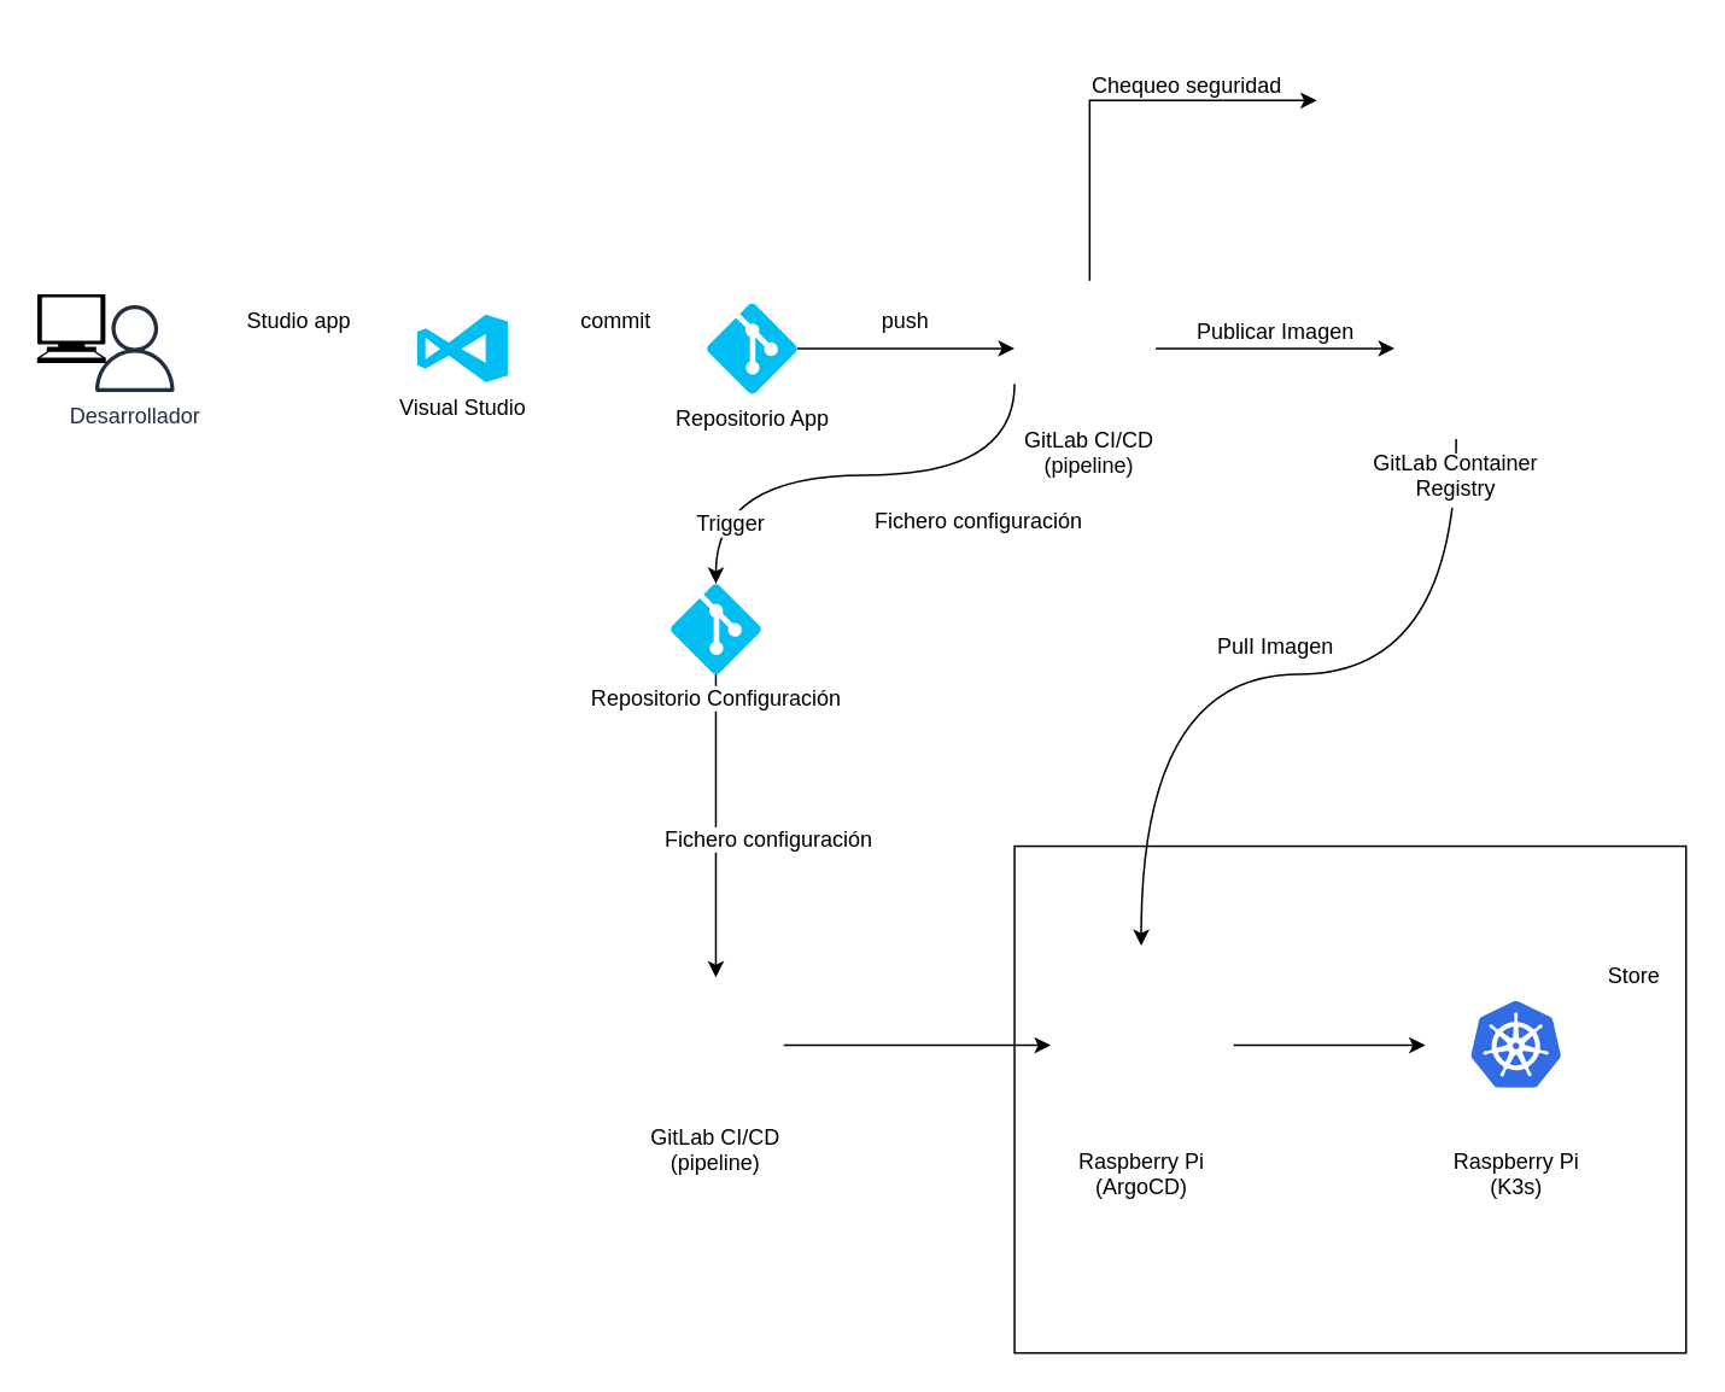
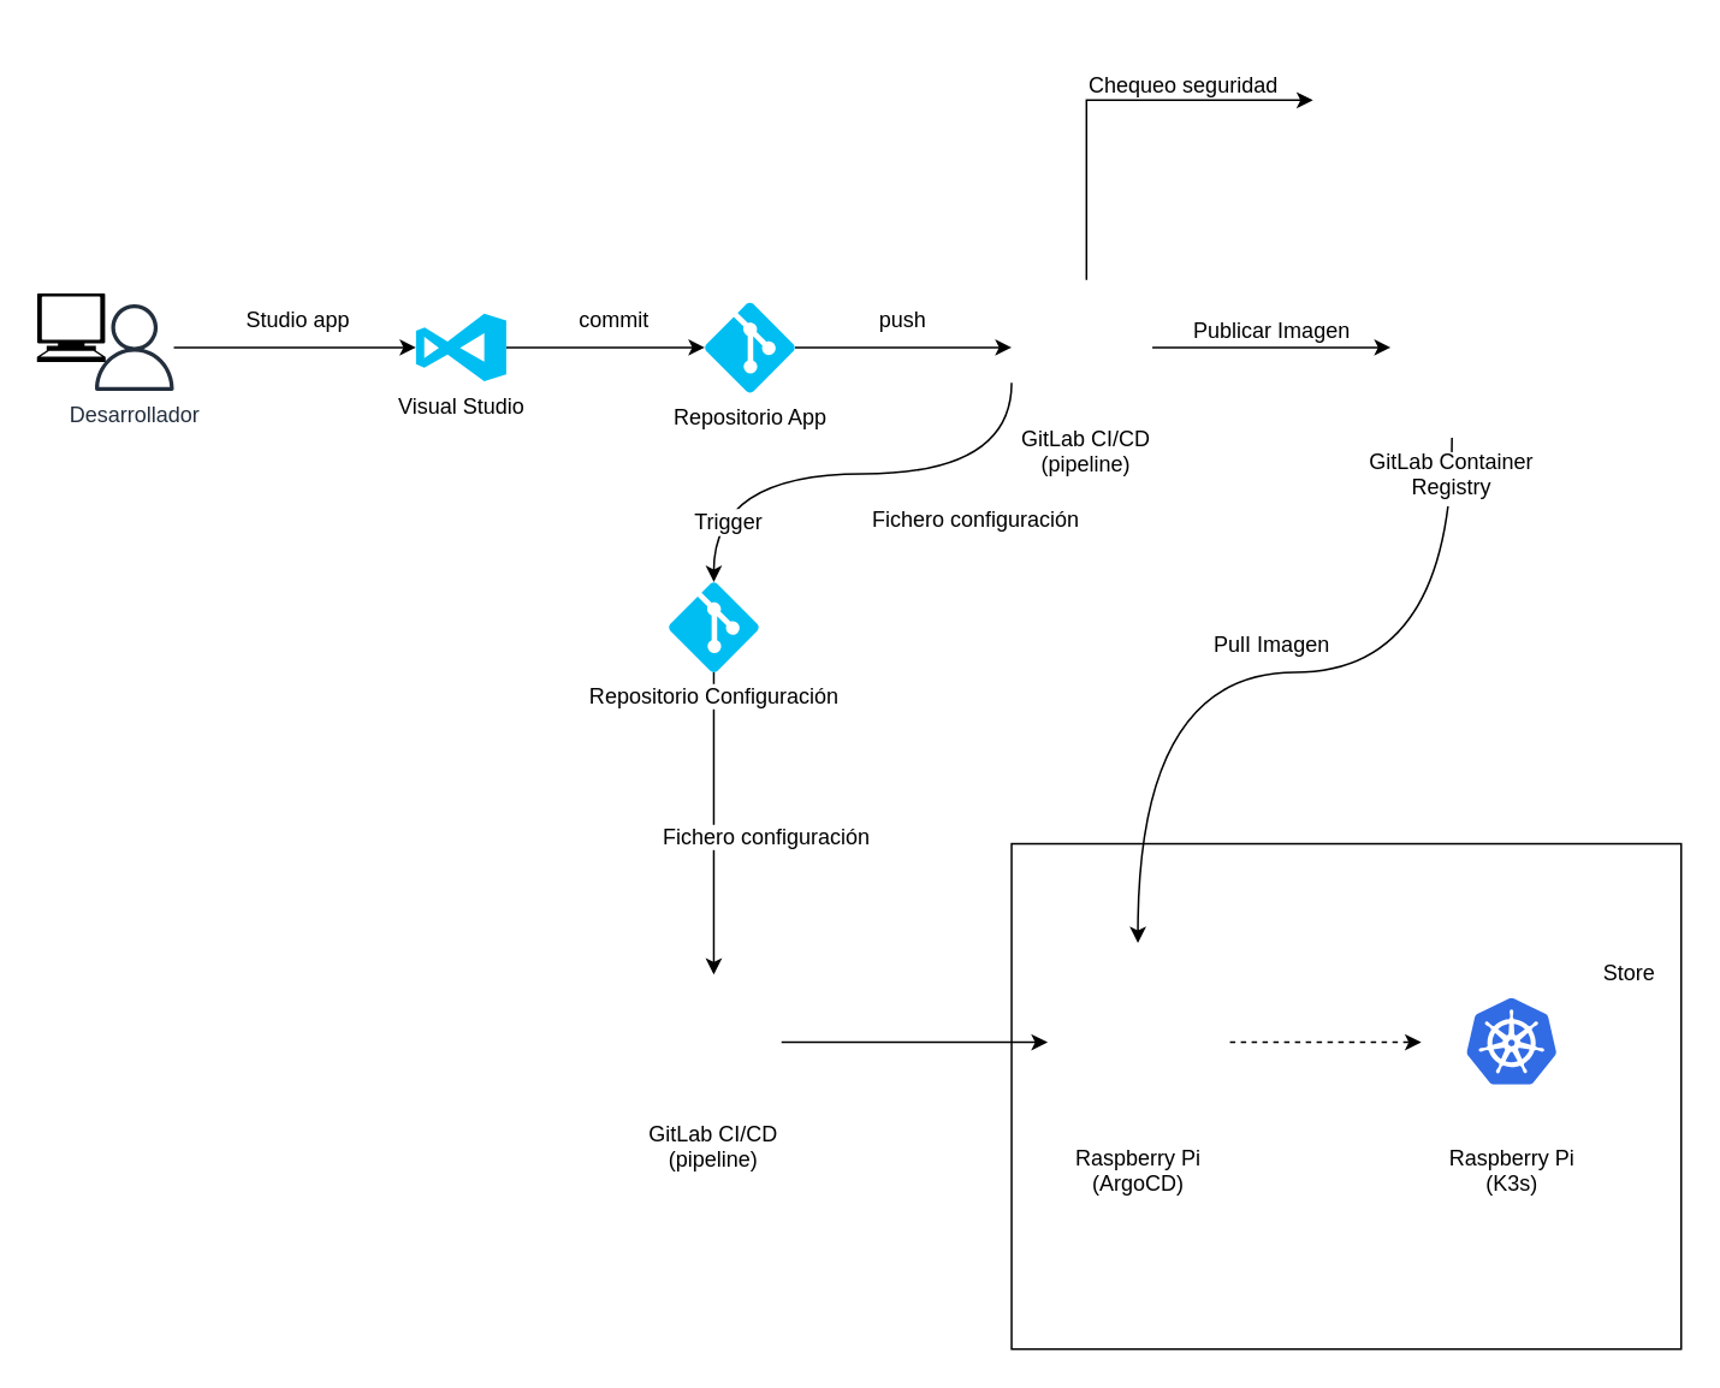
+ <mxCell id="5" style="edgeStyle=orthogonalEdgeStyle;rounded=0;orthogonalLoop=1;jettySize=auto;html=1;entryX=0;entryY=0.5;entryDx=0;entryDy=0;entryPerimeter=0;" edge="1" parent="1" source="29" target="7"><mxGeometry relative="1" as="geometry"><mxPoint x="210" y="192" as="targetPoint" /><mxPoint x="100" y="192" as="sourcePoint" /></mxGeometry></mxCell>
+ <mxCell id="6" style="edgeStyle=orthogonalEdgeStyle;rounded=0;orthogonalLoop=1;jettySize=auto;html=1;exitX=1;exitY=0.5;exitDx=0;exitDy=0;exitPerimeter=0;entryX=0;entryY=0.5;entryDx=0;entryDy=0;entryPerimeter=0;" edge="1" parent="1" source="7" target="9"><mxGeometry relative="1" as="geometry" /></mxCell>
- <mxCell id="18" style="edgeStyle=orthogonalEdgeStyle;rounded=0;orthogonalLoop=1;jettySize=auto;html=1;exitX=1;exitY=0.5;exitDx=0;exitDy=0;entryX=0;entryY=0.5;entryDx=0;entryDy=0;" edge="1" parent="1" source="4" target="3"><mxGeometry relative="1" as="geometry" /></mxCell>
+ <mxCell id="18" style="edgeStyle=orthogonalEdgeStyle;rounded=0;orthogonalLoop=1;jettySize=auto;html=1;exitX=1;exitY=0.5;exitDx=0;exitDy=0;entryX=0;entryY=0.5;entryDx=0;entryDy=0;dashed=1;" edge="1" parent="1" source="4" target="3"><mxGeometry relative="1" as="geometry" /></mxCell>
